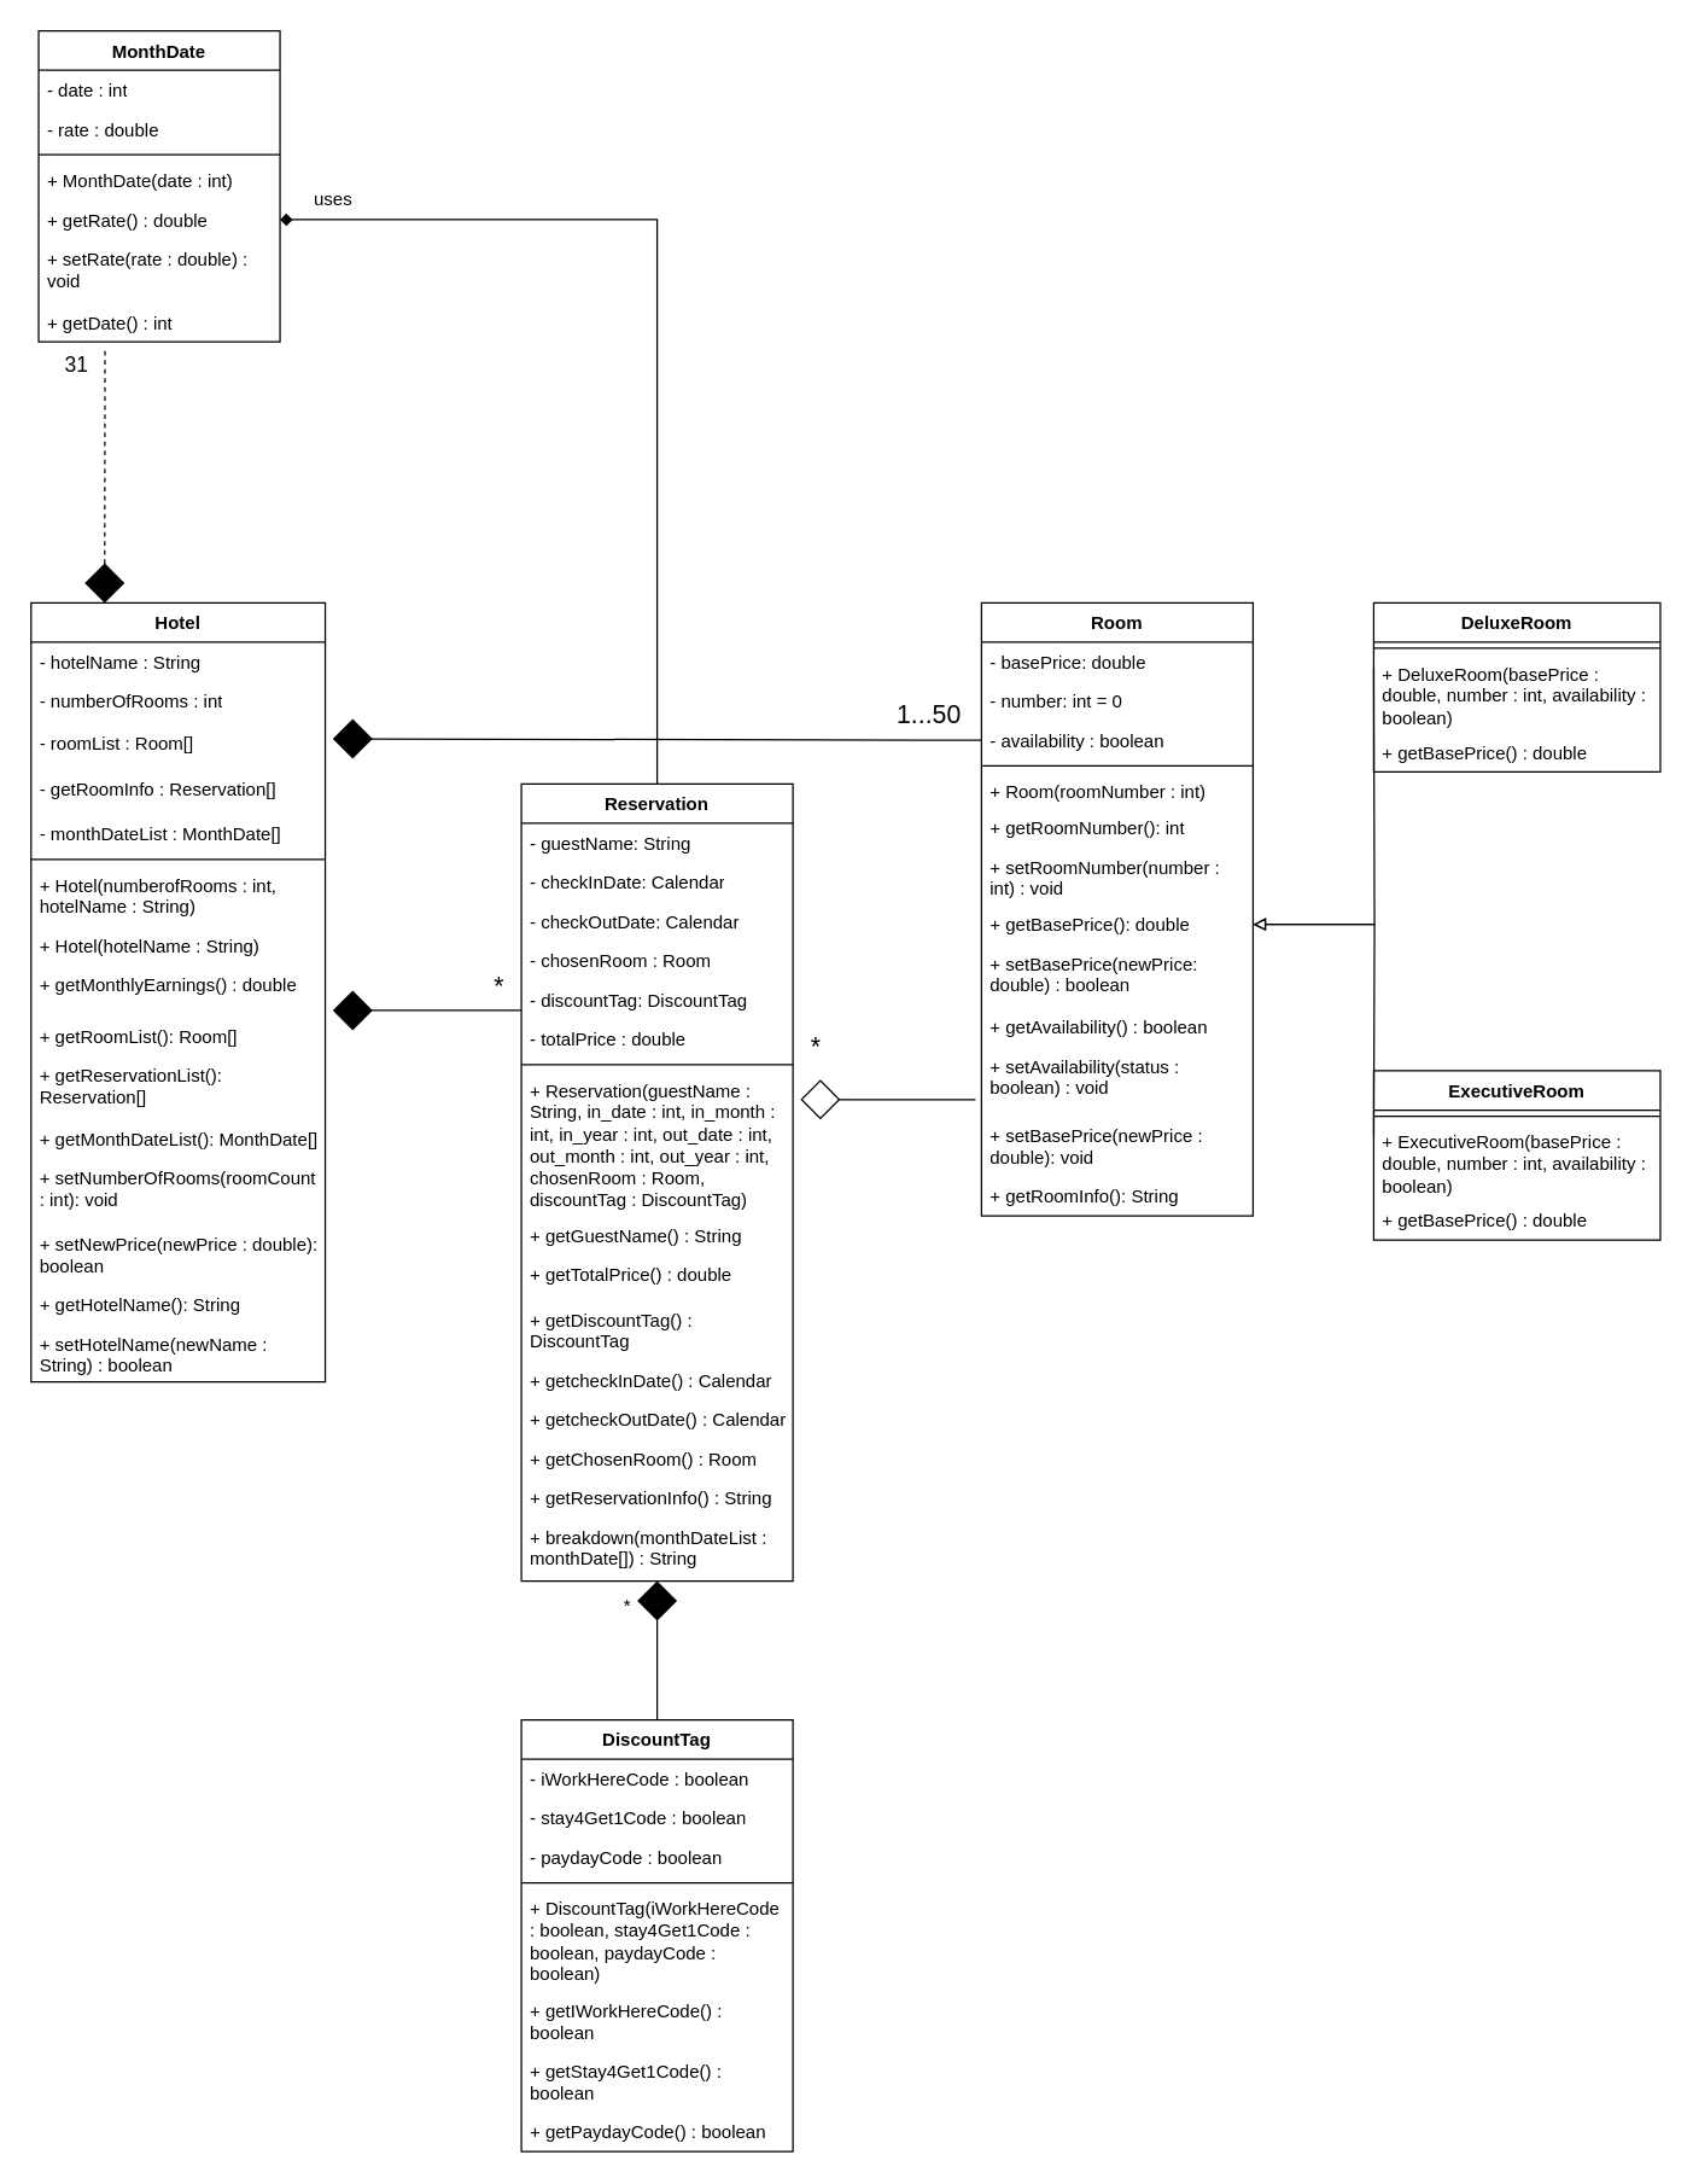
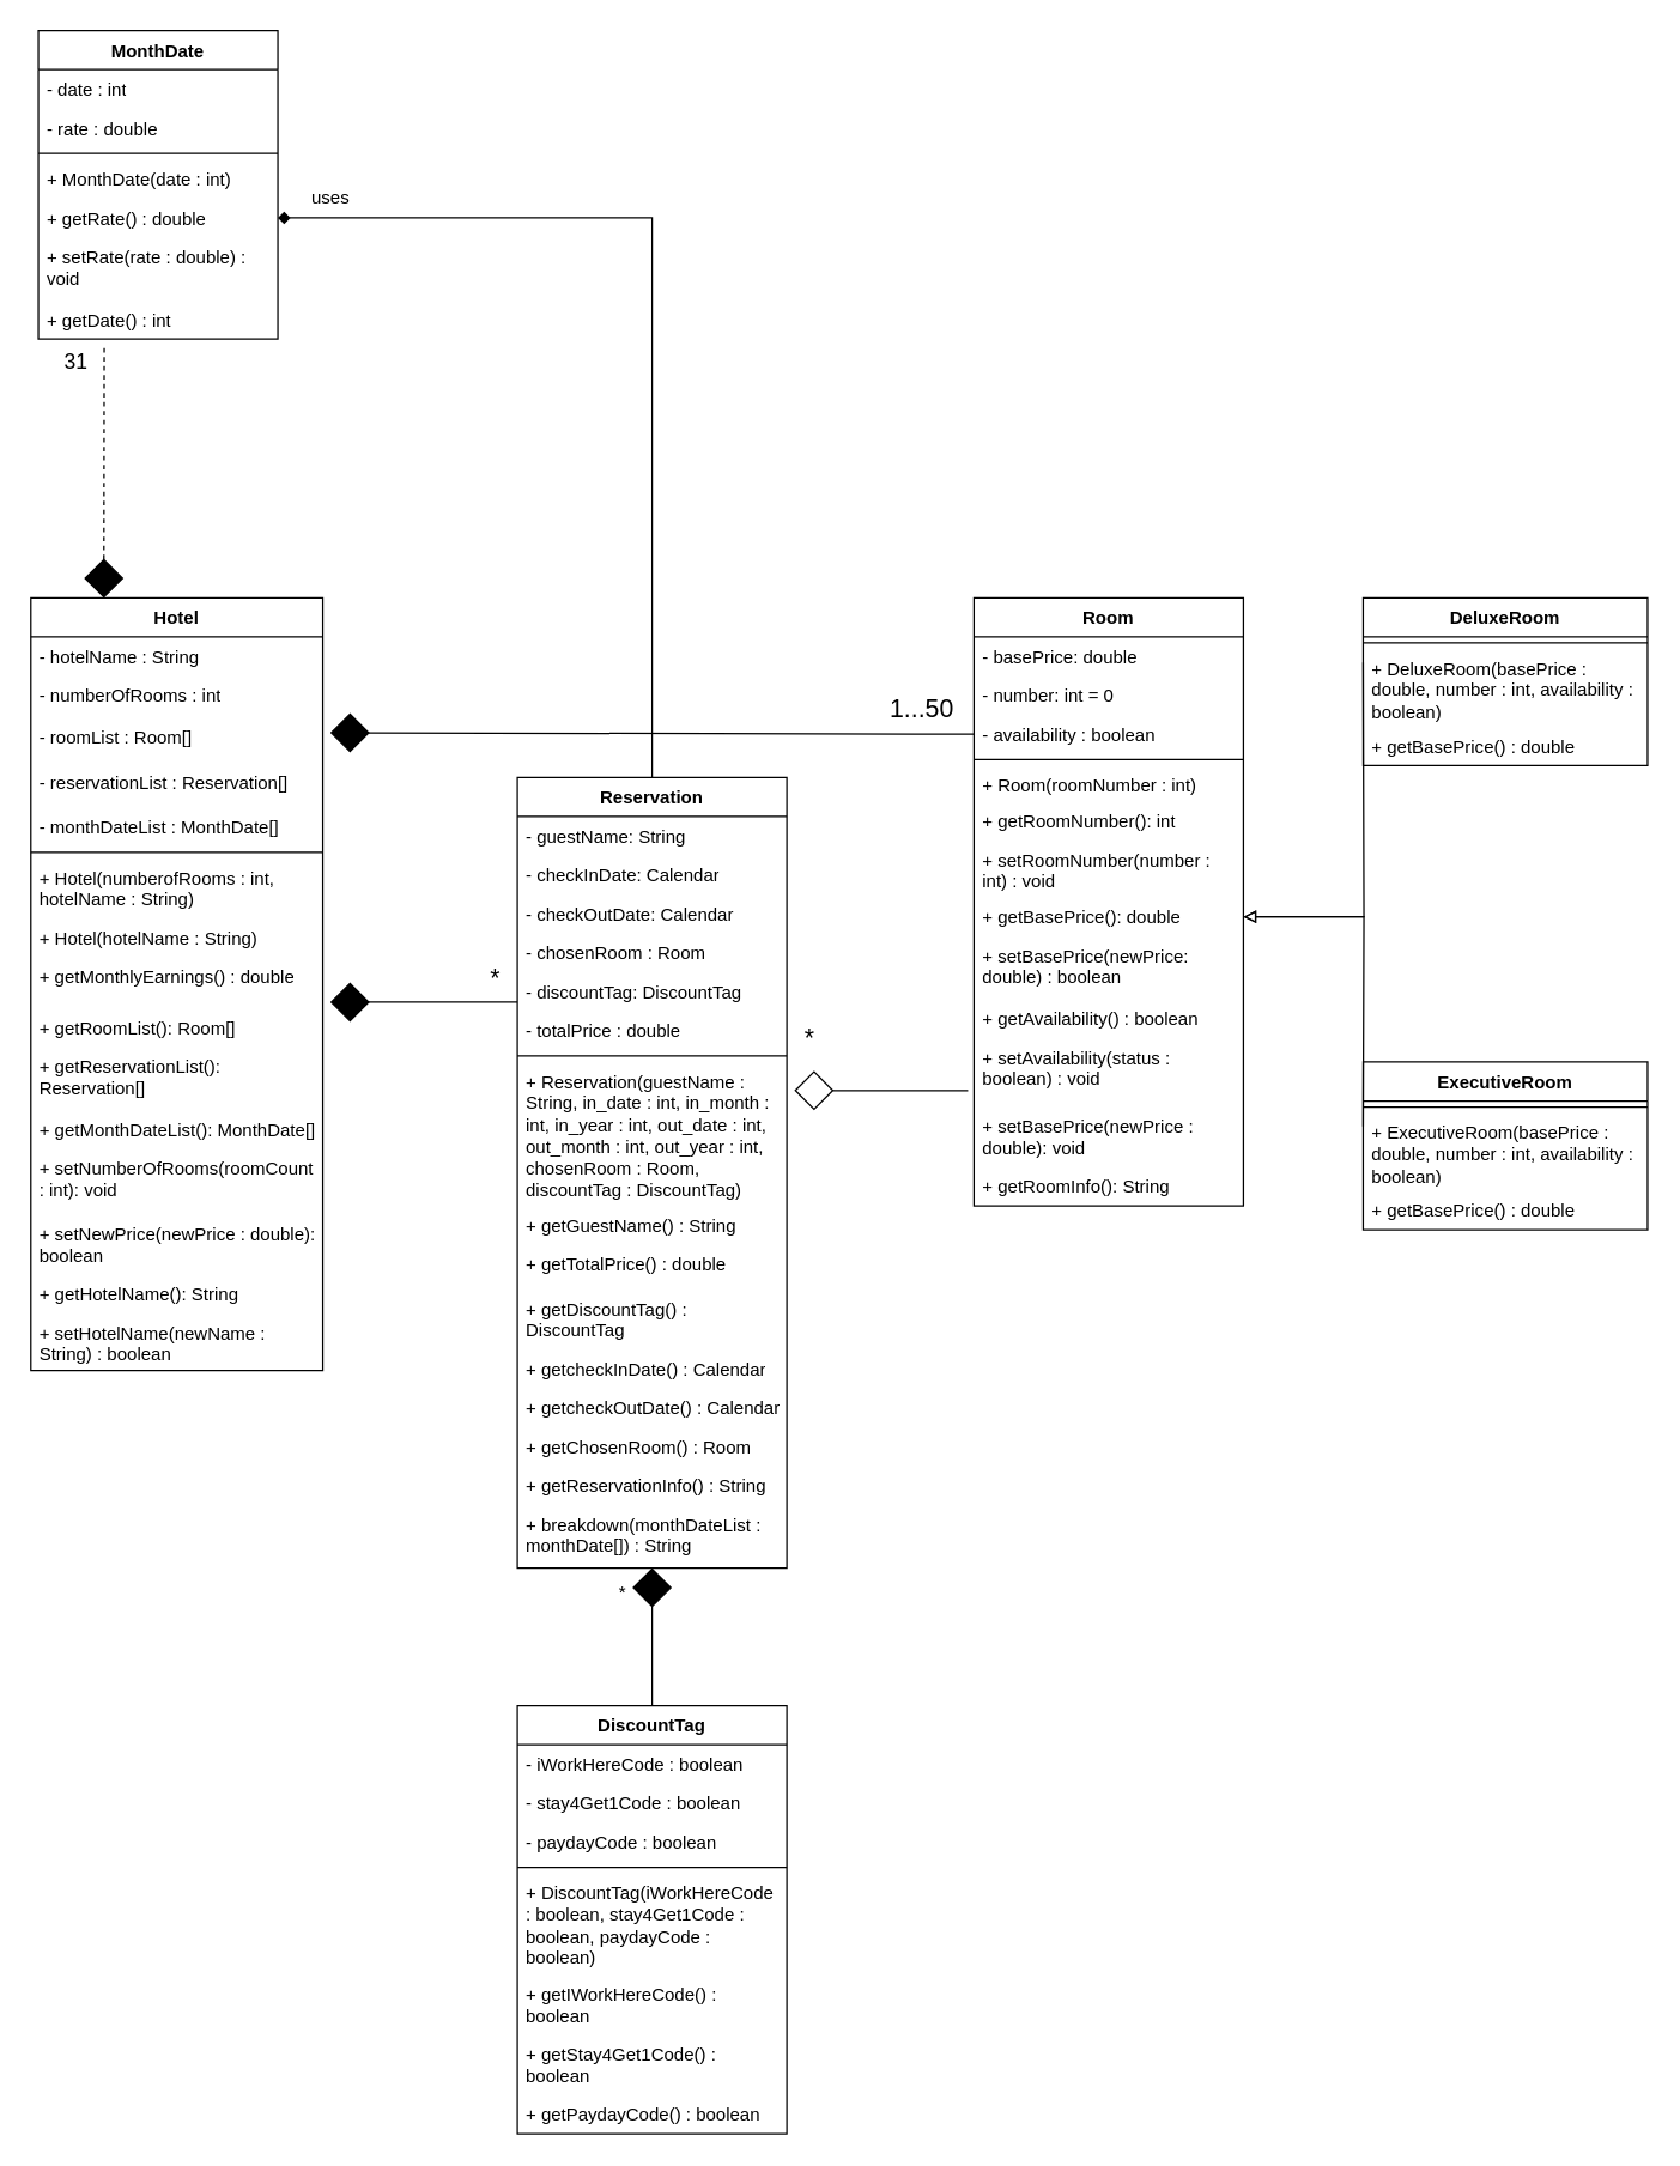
- <mxCell id="38" value="- getRoomInfo : Reservation[]" style="text;strokeColor=none;fillColor=none;align=left;verticalAlign=top;spacingLeft=4;spacingRight=4;overflow=hidden;rotatable=0;points=[[0,0.5],[1,0.5]];portConstraint=eastwest;whiteSpace=wrap;html=1;" parent="34" vertex="1"><mxGeometry y="110" width="195" height="30" as="geometry" /></mxCell>
+ <mxCell id="38" value="- reservationList : Reservation[]" style="text;strokeColor=none;fillColor=none;align=left;verticalAlign=top;spacingLeft=4;spacingRight=4;overflow=hidden;rotatable=0;points=[[0,0.5],[1,0.5]];portConstraint=eastwest;whiteSpace=wrap;html=1;" parent="34" vertex="1"><mxGeometry y="110" width="195" height="30" as="geometry" /></mxCell>
